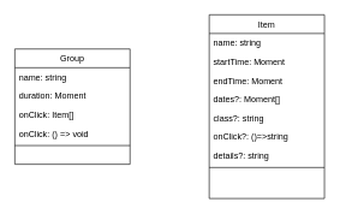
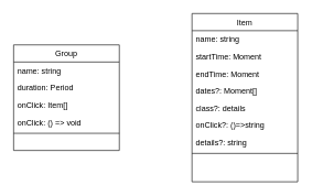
- <mxCell id="13" value="duration: Moment" style="text;align=left;verticalAlign=top;spacingLeft=4;spacingRight=4;overflow=hidden;rotatable=0;points=[[0,0.5],[1,0.5]];portConstraint=eastwest;rounded=0;shadow=0;html=0;" parent="11" vertex="1"><mxGeometry y="52" width="160" height="26" as="geometry" /></mxCell>
+ <mxCell id="13" value="duration: Period" style="text;align=left;verticalAlign=top;spacingLeft=4;spacingRight=4;overflow=hidden;rotatable=0;points=[[0,0.5],[1,0.5]];portConstraint=eastwest;rounded=0;shadow=0;html=0;" parent="11" vertex="1"><mxGeometry y="52" width="160" height="26" as="geometry" /></mxCell>
- <mxCell id="7" value="class?: string" style="text;align=left;verticalAlign=top;spacingLeft=4;spacingRight=4;overflow=hidden;rotatable=0;points=[[0,0.5],[1,0.5]];portConstraint=eastwest;" parent="2" vertex="1"><mxGeometry y="130" width="160" height="26" as="geometry" /></mxCell>
+ <mxCell id="7" value="class?: details" style="text;align=left;verticalAlign=top;spacingLeft=4;spacingRight=4;overflow=hidden;rotatable=0;points=[[0,0.5],[1,0.5]];portConstraint=eastwest;" parent="2" vertex="1"><mxGeometry y="130" width="160" height="26" as="geometry" /></mxCell>
